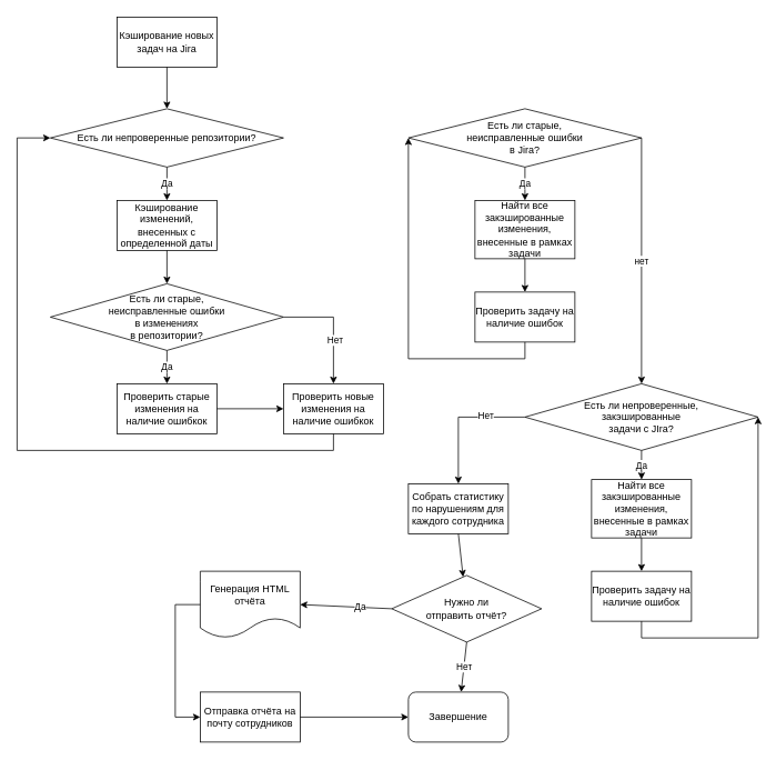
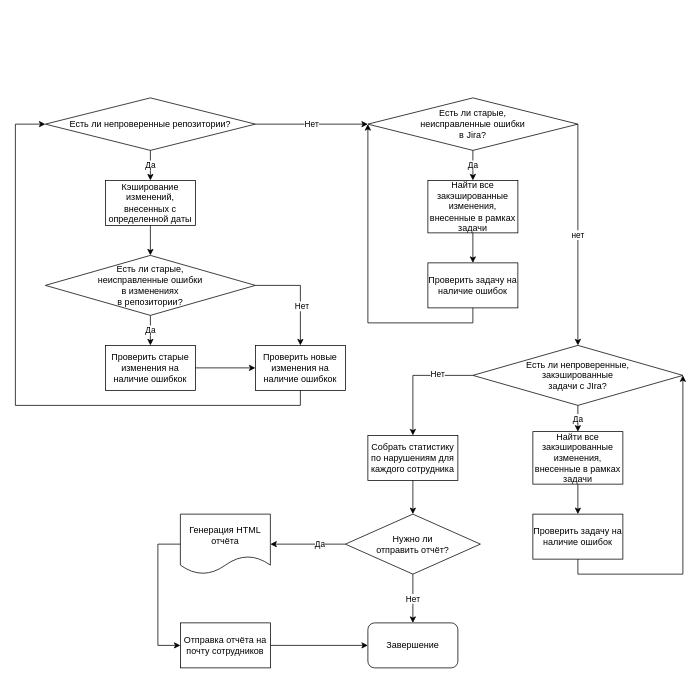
- <mxCell id="2" value="Кэширование новых задач на Jira" style="rounded=0;whiteSpace=wrap;html=1;" vertex="1" parent="1"><mxGeometry x="140" y="20" width="120" height="60" as="geometry" /></mxCell>
- <mxCell id="8" value="" style="endArrow=classic;html=1;rounded=0;exitX=0.5;exitY=1;exitDx=0;exitDy=0;entryX=0.5;entryY=0;entryDx=0;entryDy=0;" edge="1" parent="1" source="2" target="3"><mxGeometry width="50" height="50" relative="1" as="geometry"><mxPoint x="70" y="60" as="sourcePoint" /><mxPoint x="150" y="60" as="targetPoint" /></mxGeometry></mxCell>
+ <mxCell id="16" value="Нет" style="endArrow=classic;html=1;rounded=0;exitX=1;exitY=0.5;exitDx=0;exitDy=0;entryX=0;entryY=0.5;entryDx=0;entryDy=0;" edge="1" parent="1" source="3" target="17"><mxGeometry width="50" height="50" relative="1" as="geometry"><mxPoint x="290" y="410" as="sourcePoint" /><mxPoint x="470" y="165" as="targetPoint" /></mxGeometry></mxCell>
- <mxCell id="33" value="Нужно ли &lt;br&gt;отправить отчёт?" style="rhombus;whiteSpace=wrap;html=1;" vertex="1" parent="1"><mxGeometry x="470" y="690" width="180" height="80" as="geometry" /></mxCell>
+ <mxCell id="33" value="Нужно ли &lt;br&gt;отправить отчёт?" style="rhombus;whiteSpace=wrap;html=1;" vertex="1" parent="1"><mxGeometry x="460" y="685" width="180" height="80" as="geometry" /></mxCell>
